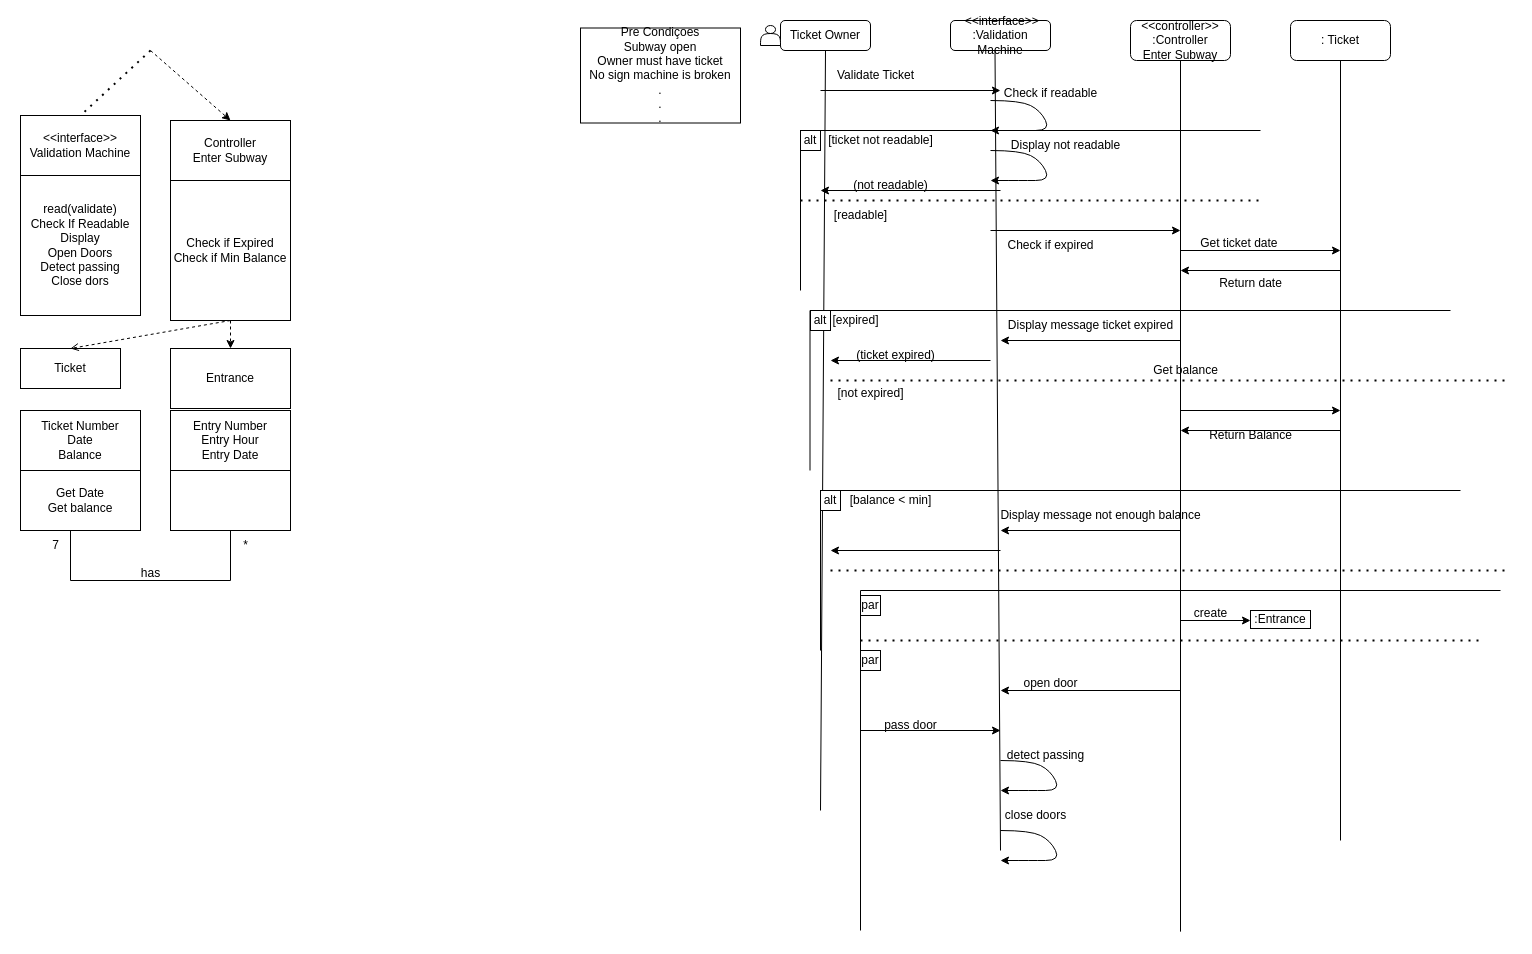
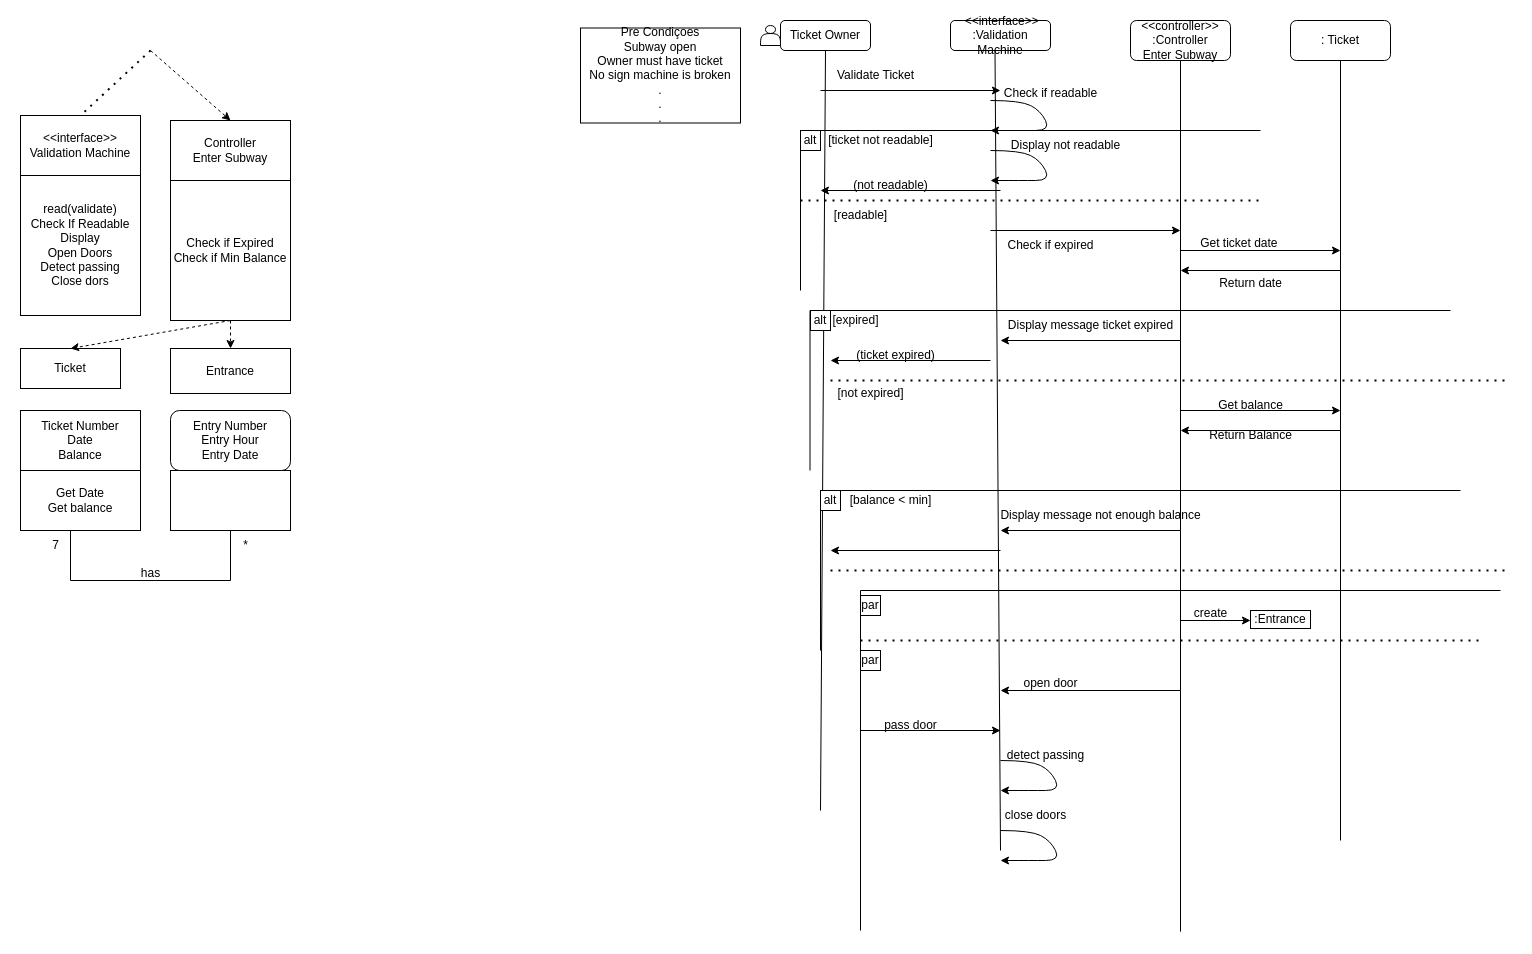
- <mxCell id="83" value="" style="html=1;labelBackgroundColor=#ffffff;startArrow=none;startFill=0;startSize=6;endArrow=open;endFill=1;endSize=6;jettySize=auto;orthogonalLoop=1;strokeWidth=1;dashed=1;fontSize=14;rounded=0;exitX=0.5;exitY=1;exitDx=0;exitDy=0;entryX=0.5;entryY=0;entryDx=0;entryDy=0;" parent="1" source="74" target="72" edge="1"><mxGeometry width="60" height="60" relative="1" as="geometry"><mxPoint x="160" y="60" as="sourcePoint" /><mxPoint x="180" y="330" as="targetPoint" /></mxGeometry></mxCell>
+ <mxCell id="83" value="" style="html=1;labelBackgroundColor=#ffffff;startArrow=none;startFill=0;startSize=6;endArrow=classic;endFill=1;endSize=6;jettySize=auto;orthogonalLoop=1;strokeWidth=1;dashed=1;fontSize=14;rounded=0;exitX=0.5;exitY=1;exitDx=0;exitDy=0;entryX=0.5;entryY=0;entryDx=0;entryDy=0;" parent="1" source="74" target="72" edge="1"><mxGeometry width="60" height="60" relative="1" as="geometry"><mxPoint x="160" y="60" as="sourcePoint" /><mxPoint x="180" y="330" as="targetPoint" /></mxGeometry></mxCell>
- <mxCell id="42" value="Get balance" style="text;html=1;align=center;verticalAlign=middle;resizable=0;points=[];autosize=1;strokeColor=none;fillColor=none;" parent="1" vertex="1"><mxGeometry x="1140" y="355" width="90" height="30" as="geometry" /></mxCell>
+ <mxCell id="42" value="Get balance" style="text;html=1;align=center;verticalAlign=middle;resizable=0;points=[];autosize=1;strokeColor=none;fillColor=none;" parent="1" vertex="1"><mxGeometry x="1205" y="390" width="90" height="30" as="geometry" /></mxCell>
- <mxCell id="73" value="Entrance" style="rounded=0;whiteSpace=wrap;html=1;" parent="1" vertex="1"><mxGeometry x="170" y="348" width="120" height="60" as="geometry" /></mxCell>
+ <mxCell id="73" value="Entrance" style="rounded=0;whiteSpace=wrap;html=1;" parent="1" vertex="1"><mxGeometry x="170" y="348" width="120" height="45" as="geometry" /></mxCell>
- <mxCell id="80" value="Entry Number&lt;div&gt;Entry Hour&lt;br&gt;Entry Date&lt;/div&gt;" style="rounded=0;whiteSpace=wrap;html=1;" parent="1" vertex="1"><mxGeometry x="170" y="410" width="120" height="60" as="geometry" /></mxCell>
+ <mxCell id="80" value="Entry Number&lt;div&gt;Entry Hour&lt;br&gt;Entry Date&lt;/div&gt;" style="whiteSpace=wrap;html=1;rounded=1;" parent="1" vertex="1"><mxGeometry x="170" y="410" width="120" height="60" as="geometry" /></mxCell>
